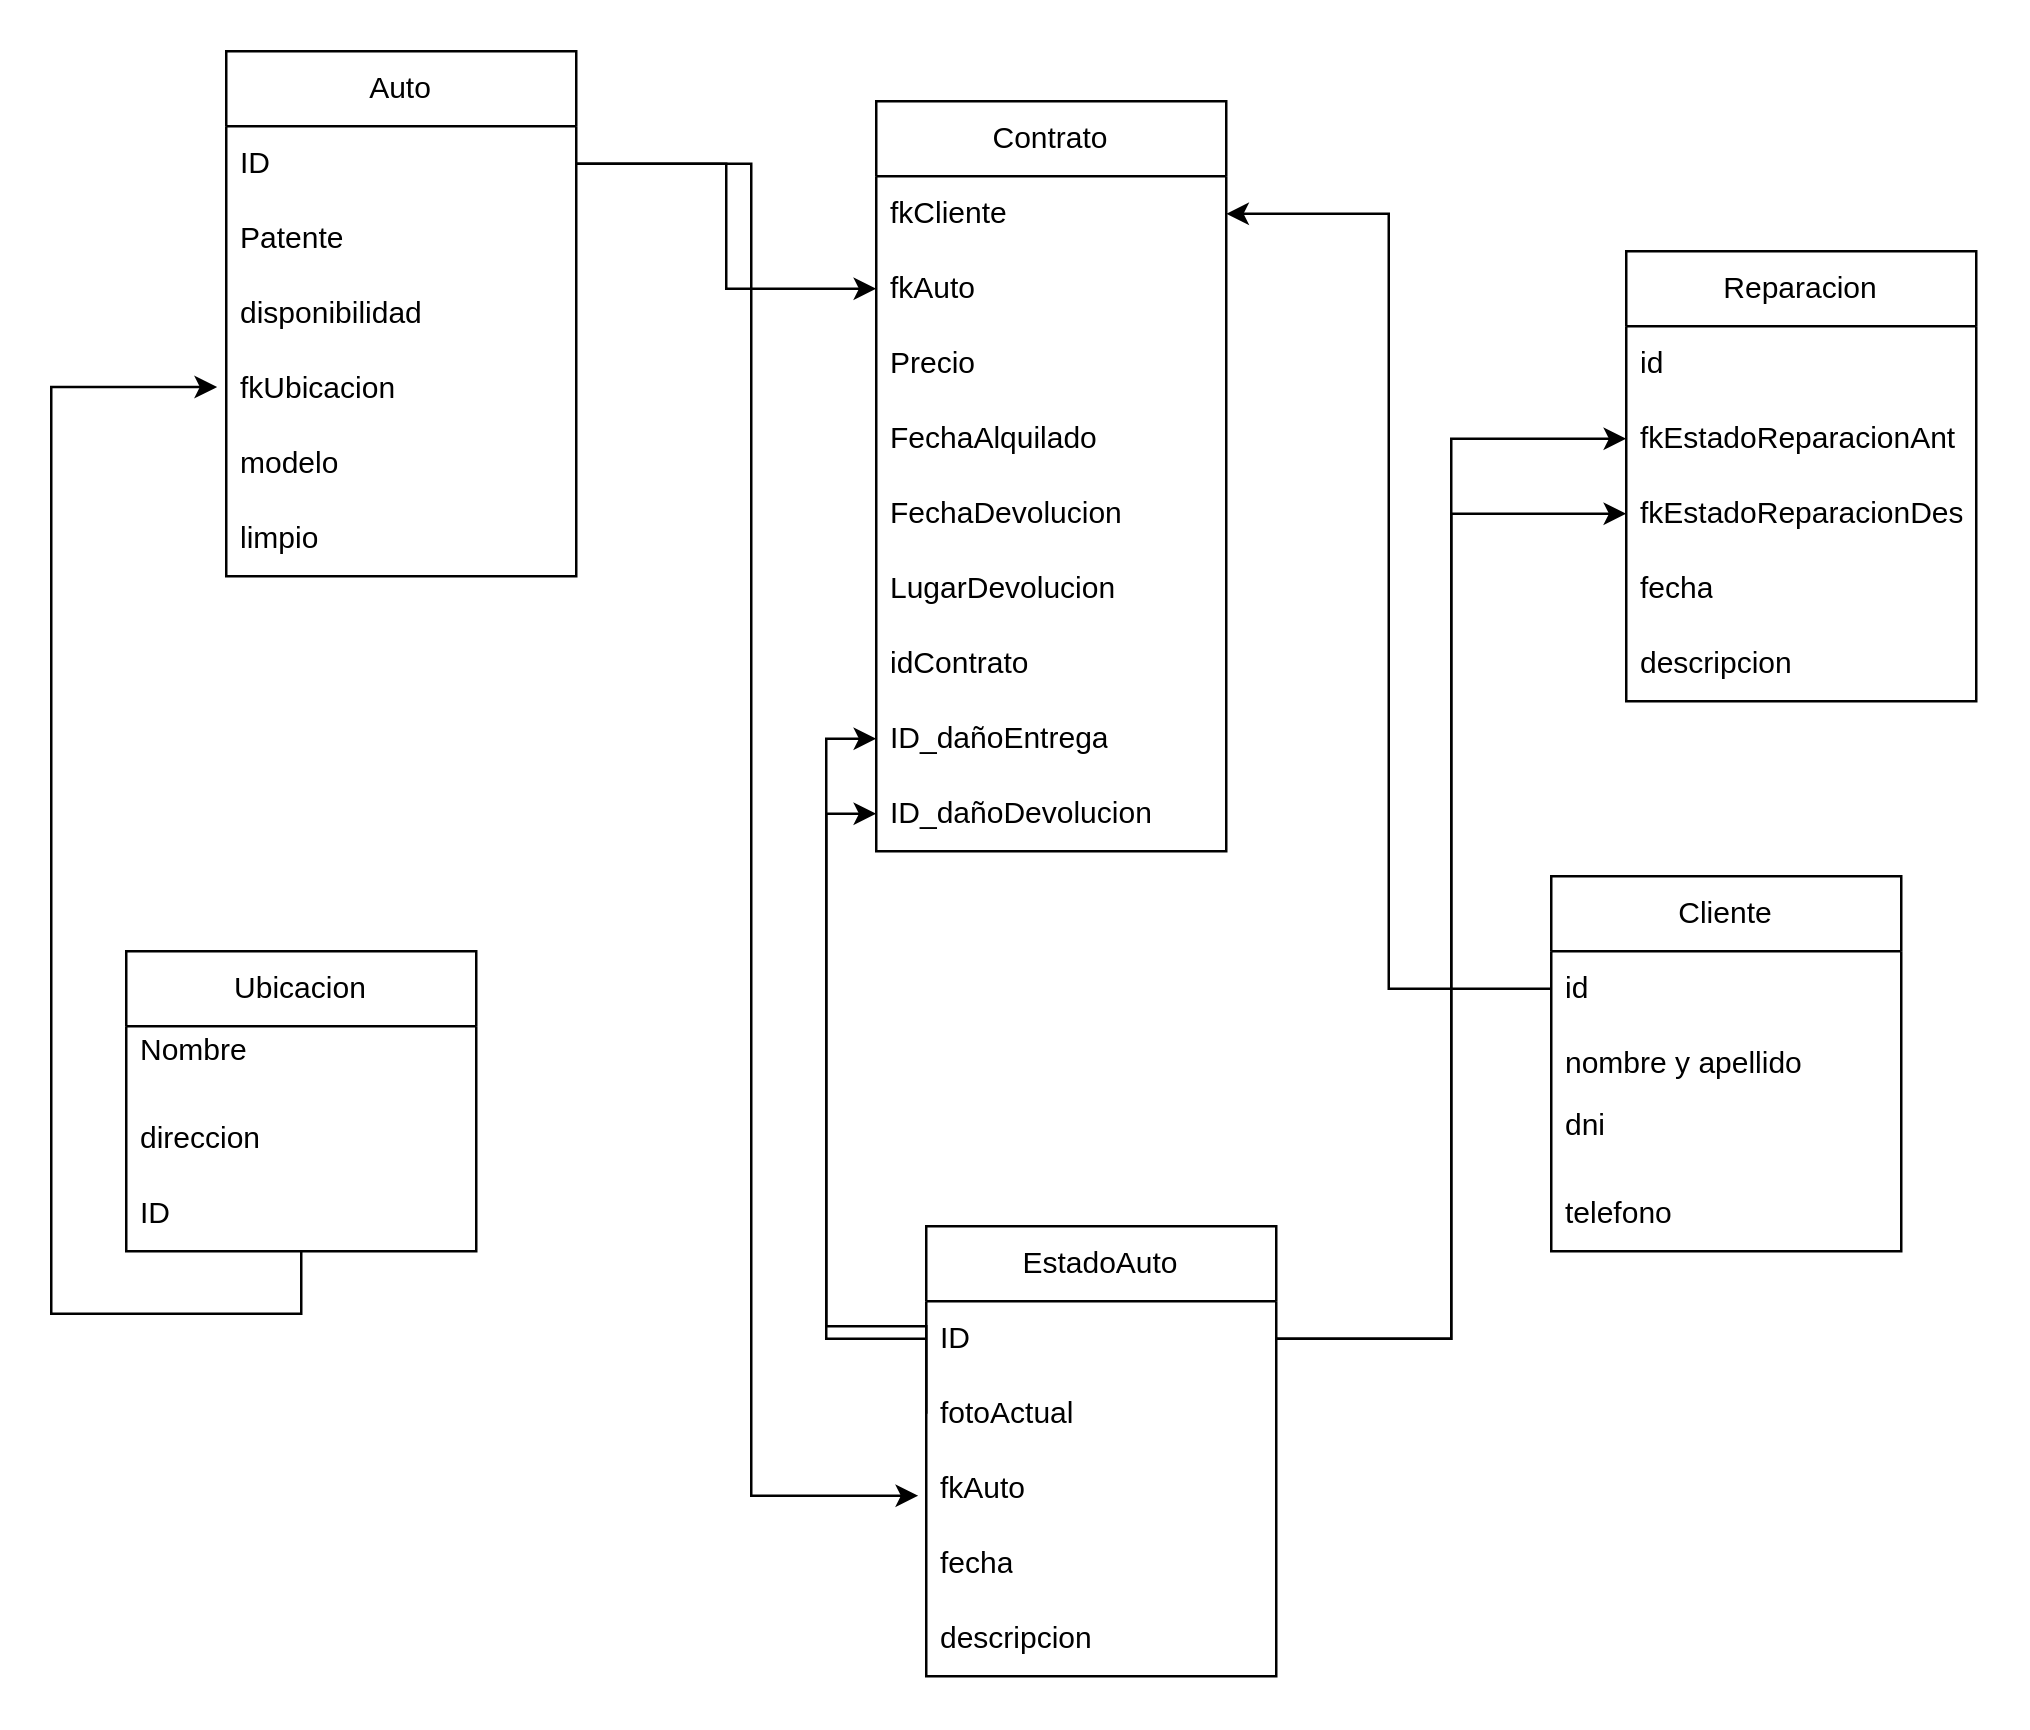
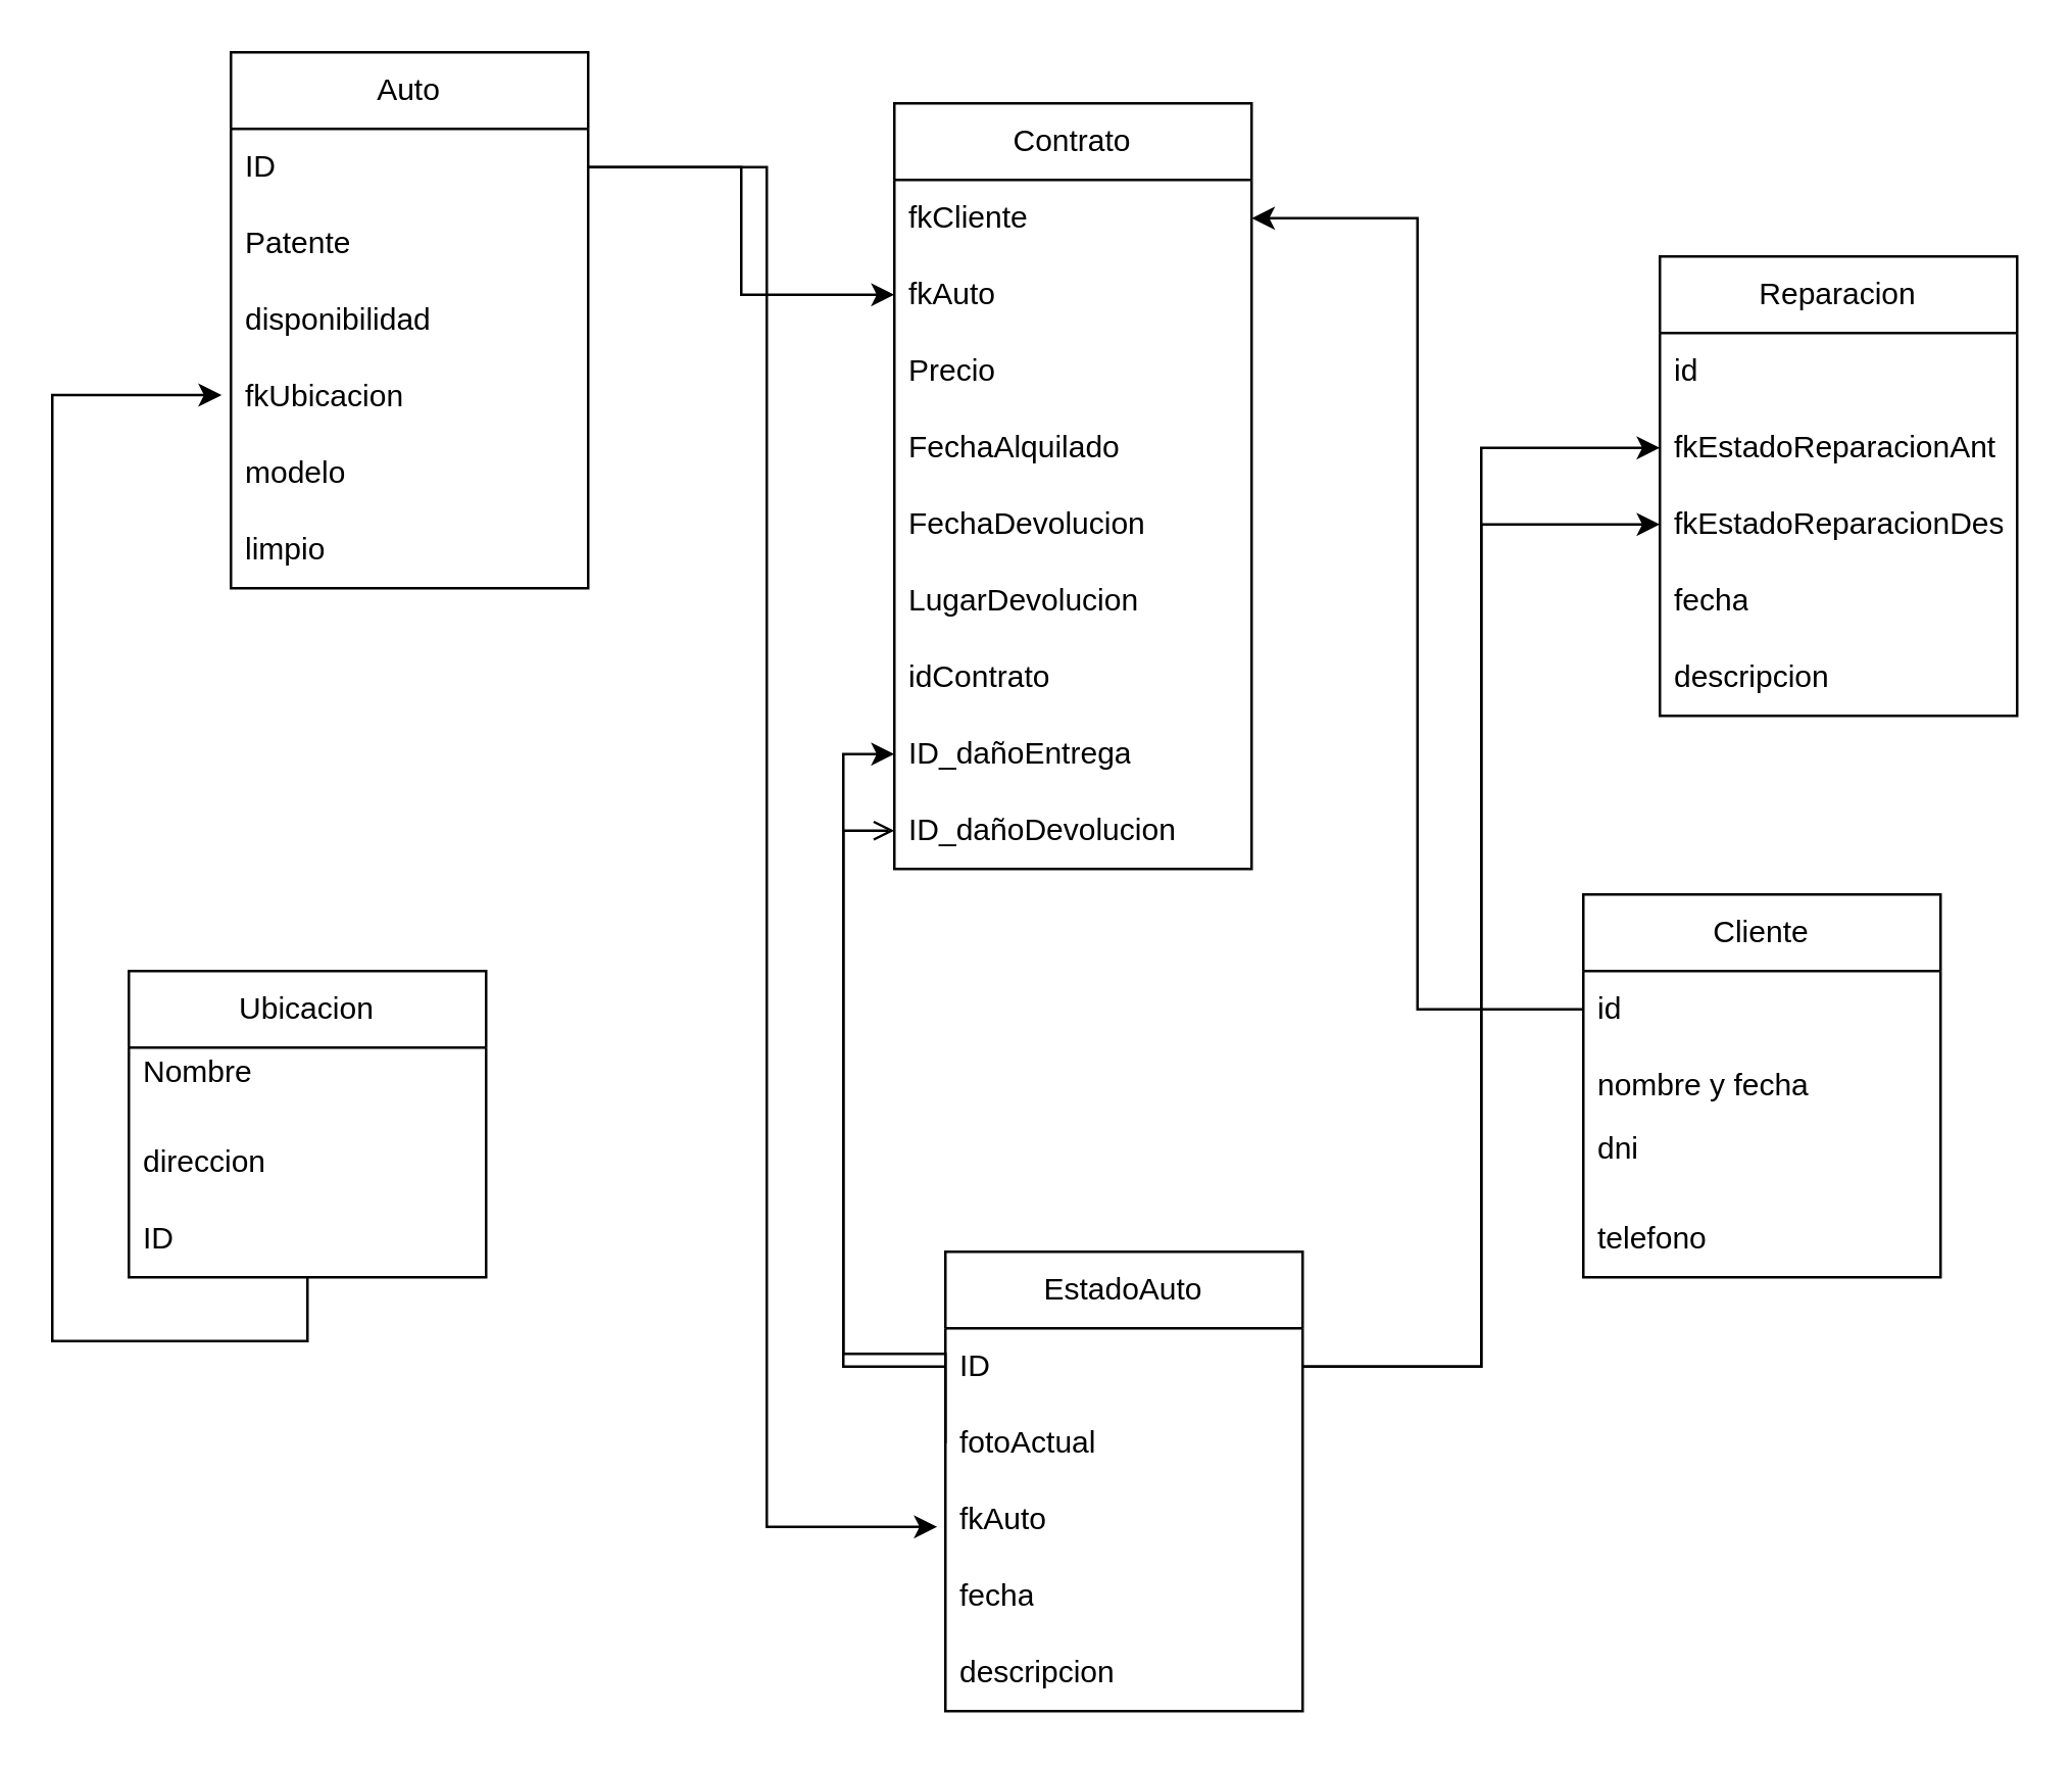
- <mxCell id="45" style="edgeStyle=orthogonalEdgeStyle;rounded=0;orthogonalLoop=1;jettySize=auto;html=1;exitX=0;exitY=0.5;exitDx=0;exitDy=0;entryX=0;entryY=0.5;entryDx=0;entryDy=0;" parent="1" source="30" target="27" edge="1"><mxGeometry relative="1" as="geometry"><Array as="points"><mxPoint x="370" y="530" /><mxPoint x="330" y="530" /><mxPoint x="330" y="325" /></Array></mxGeometry></mxCell>
+ <mxCell id="45" style="edgeStyle=orthogonalEdgeStyle;rounded=0;orthogonalLoop=1;jettySize=auto;html=1;exitX=0;exitY=0.5;exitDx=0;exitDy=0;entryX=0;entryY=0.5;entryDx=0;entryDy=0;endArrow=open;" parent="1" source="30" target="27" edge="1"><mxGeometry relative="1" as="geometry"><Array as="points"><mxPoint x="370" y="530" /><mxPoint x="330" y="530" /><mxPoint x="330" y="325" /></Array></mxGeometry></mxCell>
- <mxCell id="4" value="nombre y apellido" style="text;strokeColor=none;fillColor=none;align=left;verticalAlign=middle;spacingLeft=4;spacingRight=4;overflow=hidden;points=[[0,0.5],[1,0.5]];portConstraint=eastwest;rotatable=0;whiteSpace=wrap;html=1;" parent="2" vertex="1"><mxGeometry y="60" width="140" height="30" as="geometry" /></mxCell>
+ <mxCell id="4" value="nombre y fecha" style="text;strokeColor=none;fillColor=none;align=left;verticalAlign=middle;spacingLeft=4;spacingRight=4;overflow=hidden;points=[[0,0.5],[1,0.5]];portConstraint=eastwest;rotatable=0;whiteSpace=wrap;html=1;" parent="2" vertex="1"><mxGeometry y="60" width="140" height="30" as="geometry" /></mxCell>
